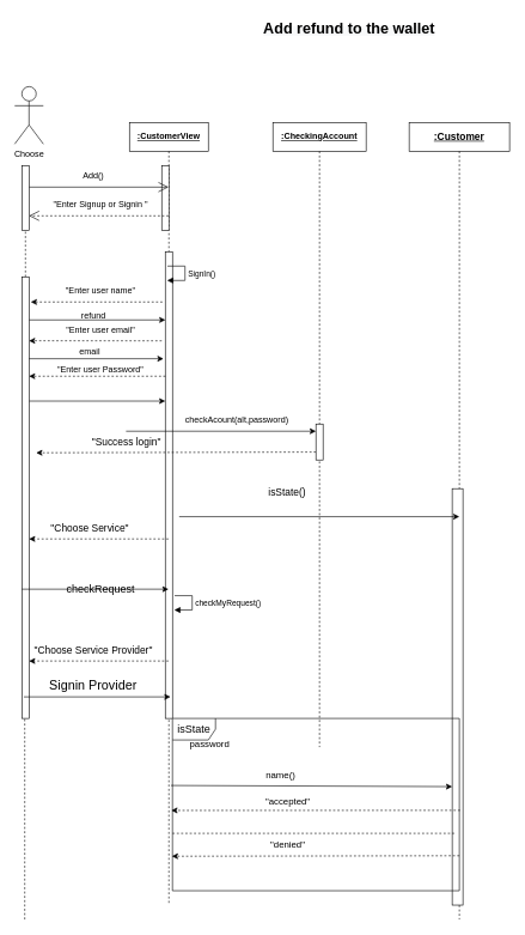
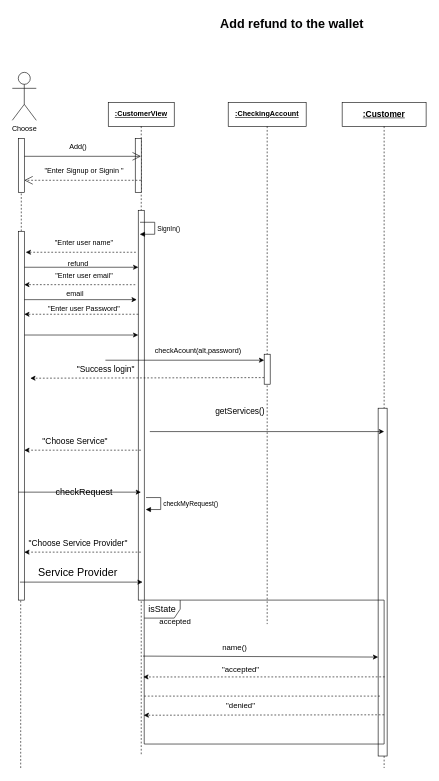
- <mxCell id="9" value="&lt;font style=&quot;font-size: 14px;&quot;&gt;isState()&lt;/font&gt;" style="text;html=1;strokeColor=none;fillColor=none;align=center;verticalAlign=middle;whiteSpace=wrap;rounded=0;fontSize=12;" vertex="1" parent="8"><mxGeometry x="-10" y="500" width="60" height="30" as="geometry" /></mxCell>
+ <mxCell id="9" value="&lt;font style=&quot;font-size: 14px;&quot;&gt;getServices()&lt;/font&gt;" style="text;html=1;strokeColor=none;fillColor=none;align=center;verticalAlign=middle;whiteSpace=wrap;rounded=0;fontSize=12;" vertex="1" parent="8"><mxGeometry x="-10" y="500" width="60" height="30" as="geometry" /></mxCell>
- <mxCell id="44" value="&lt;font style=&quot;font-size: 18px;&quot;&gt;Signin Provider&lt;/font&gt;" style="text;html=1;strokeColor=none;fillColor=none;align=center;verticalAlign=middle;whiteSpace=wrap;rounded=0;fontSize=14;" vertex="1" parent="1"><mxGeometry x="56.37" y="940" width="147.26" height="30" as="geometry" /></mxCell>
+ <mxCell id="44" value="&lt;font style=&quot;font-size: 18px;&quot;&gt;Service Provider&lt;/font&gt;" style="text;html=1;strokeColor=none;fillColor=none;align=center;verticalAlign=middle;whiteSpace=wrap;rounded=0;fontSize=14;" vertex="1" parent="1"><mxGeometry x="56.37" y="940" width="147.26" height="30" as="geometry" /></mxCell>
- <mxCell id="48" value="password" style="text;align=center;fontStyle=0;verticalAlign=middle;spacingLeft=3;spacingRight=3;strokeColor=none;rotatable=0;points=[[0,0.5],[1,0.5]];portConstraint=eastwest;fontSize=13;" vertex="1" parent="1"><mxGeometry x="252.03" y="1022" width="80" height="26" as="geometry" /></mxCell>
+ <mxCell id="48" value="accepted" style="text;align=center;fontStyle=0;verticalAlign=middle;spacingLeft=3;spacingRight=3;strokeColor=none;rotatable=0;points=[[0,0.5],[1,0.5]];portConstraint=eastwest;fontSize=13;" vertex="1" parent="1"><mxGeometry x="252.03" y="1022" width="80" height="26" as="geometry" /></mxCell>
